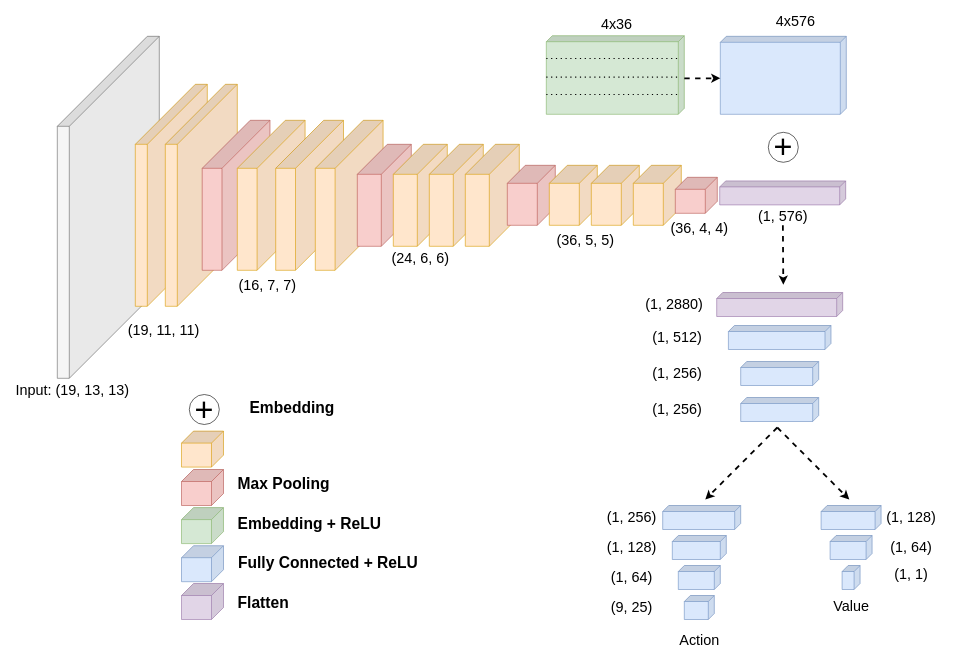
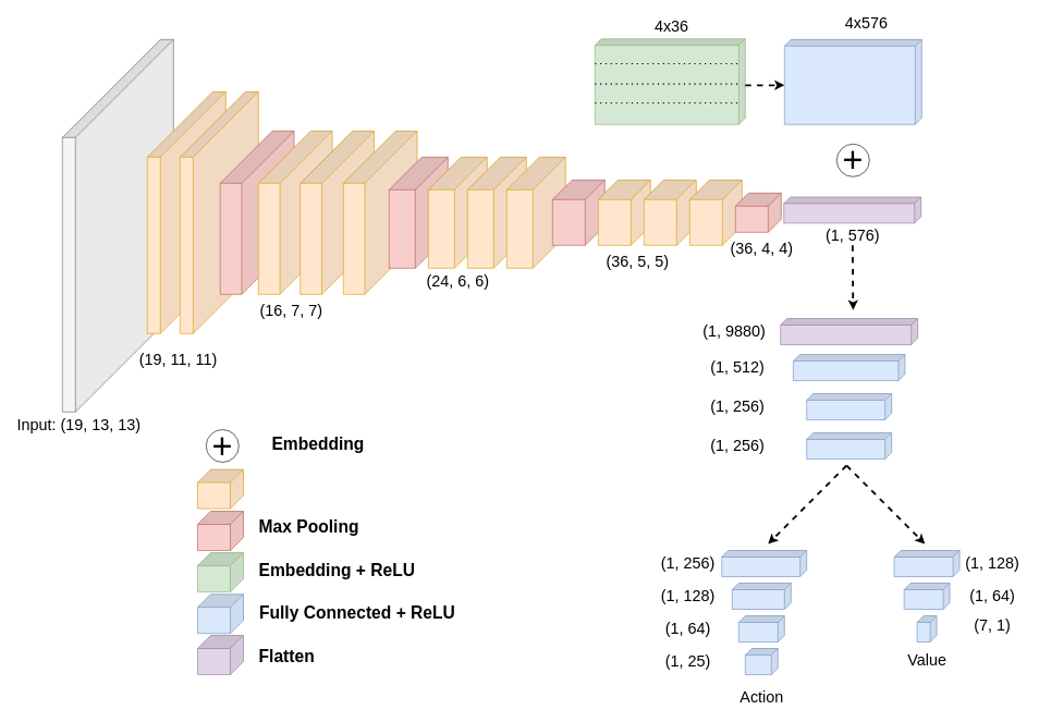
- <mxCell id="33" value="(1, 2880)" style="text;html=1;align=center;verticalAlign=middle;resizable=0;points=[];autosize=1;strokeColor=none;fillColor=none;fontSize=24;" vertex="1" parent="1"><mxGeometry x="1068" y="492" width="110" height="30" as="geometry" /></mxCell>
+ <mxCell id="33" value="(1, 9880)" style="text;html=1;align=center;verticalAlign=middle;resizable=0;points=[];autosize=1;strokeColor=none;fillColor=none;fontSize=24;" vertex="1" parent="1"><mxGeometry x="1068" y="492" width="110" height="30" as="geometry" /></mxCell>
- <mxCell id="56" value="(1, 1)" style="text;html=1;align=center;verticalAlign=middle;resizable=0;points=[];autosize=1;strokeColor=none;fillColor=none;fontSize=24;" vertex="1" parent="1"><mxGeometry x="1483" y="942" width="70" height="30" as="geometry" /></mxCell>
+ <mxCell id="56" value="(7, 1)" style="text;html=1;align=center;verticalAlign=middle;resizable=0;points=[];autosize=1;strokeColor=none;fillColor=none;fontSize=24;" vertex="1" parent="1"><mxGeometry x="1483" y="942" width="70" height="30" as="geometry" /></mxCell>
- <mxCell id="55" value="(9, 25)" style="text;html=1;align=center;verticalAlign=middle;resizable=0;points=[];autosize=1;strokeColor=none;fillColor=none;fontSize=24;" vertex="1" parent="1"><mxGeometry x="1012" y="997" width="80" height="30" as="geometry" /></mxCell>
+ <mxCell id="55" value="(1, 25)" style="text;html=1;align=center;verticalAlign=middle;resizable=0;points=[];autosize=1;strokeColor=none;fillColor=none;fontSize=24;" vertex="1" parent="1"><mxGeometry x="1012" y="997" width="80" height="30" as="geometry" /></mxCell>
